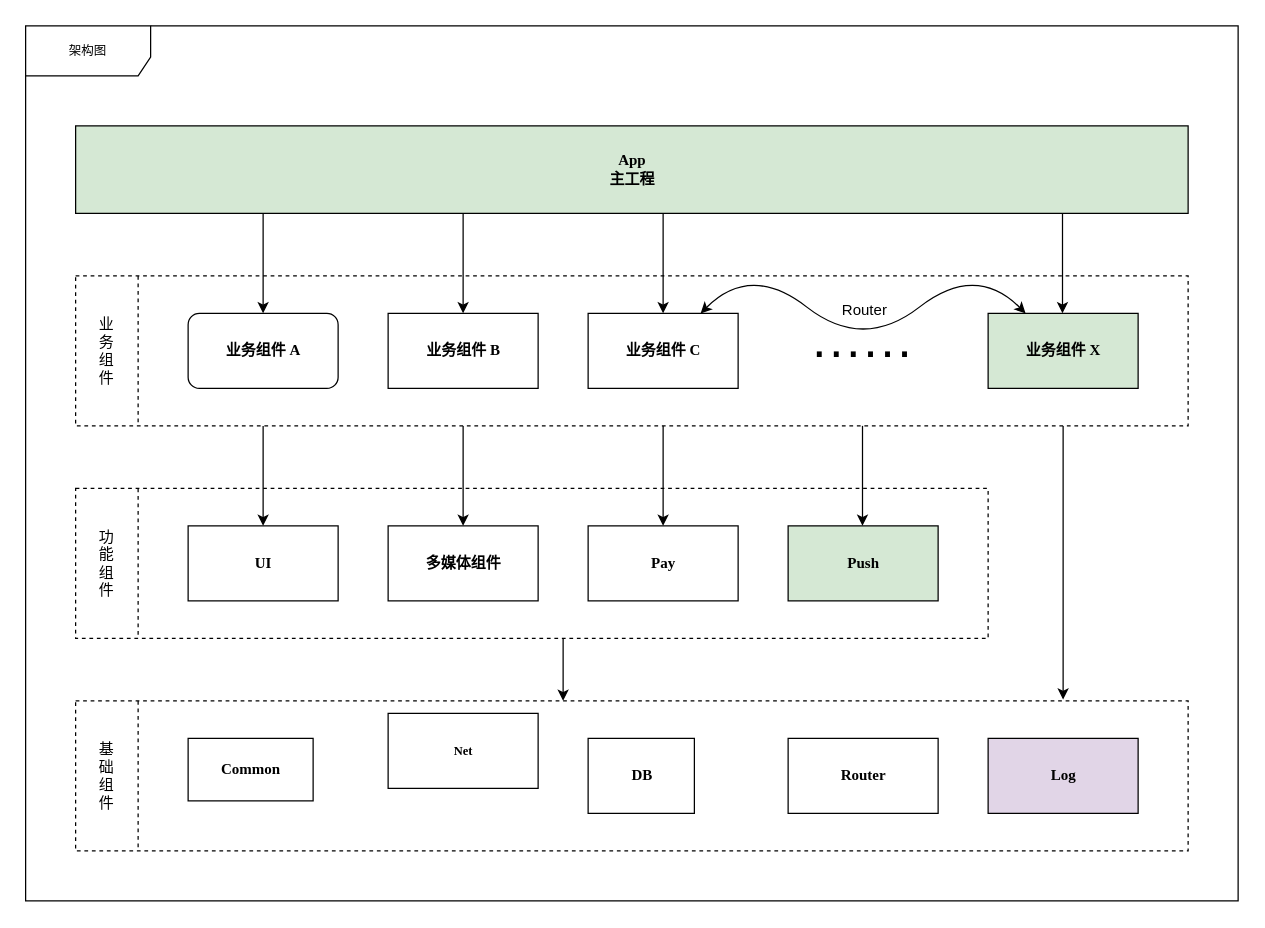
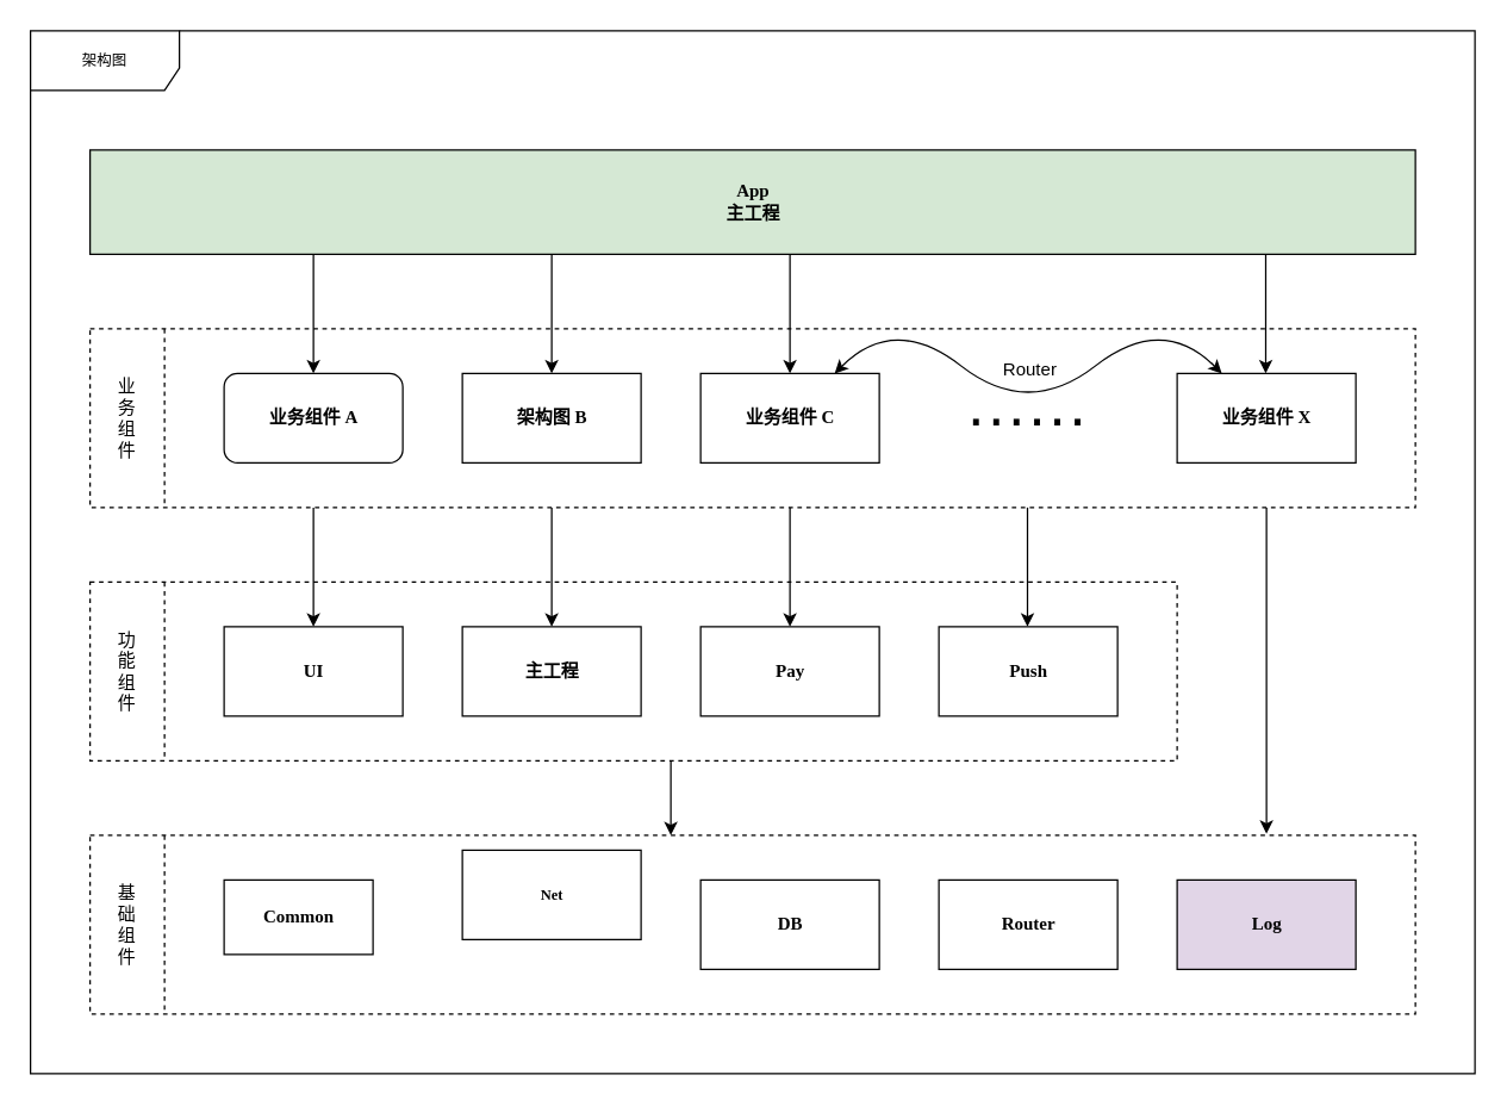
- <mxCell id="9" value="&lt;div style=&quot;text-align: center ; font-size: 12px&quot;&gt;&lt;b&gt;业务组件 B&lt;/b&gt;&lt;/div&gt;" style="html=1;rounded=0;shadow=0;comic=0;labelBackgroundColor=none;strokeColor=#000000;strokeWidth=1;fillColor=#ffffff;fontFamily=Verdana;fontSize=10;fontColor=#000000;align=center;" parent="1" vertex="1"><mxGeometry x="310" y="250" width="120" height="60" as="geometry" /></mxCell>
+ <mxCell id="9" value="&lt;div style=&quot;text-align: center ; font-size: 12px&quot;&gt;&lt;b&gt;架构图 B&lt;/b&gt;&lt;/div&gt;" style="html=1;rounded=0;shadow=0;comic=0;labelBackgroundColor=none;strokeColor=#000000;strokeWidth=1;fillColor=#ffffff;fontFamily=Verdana;fontSize=10;fontColor=#000000;align=center;" parent="1" vertex="1"><mxGeometry x="310" y="250" width="120" height="60" as="geometry" /></mxCell>
- <mxCell id="5" value="&lt;div style=&quot;text-align: center ; font-size: 12px&quot;&gt;&lt;b&gt;业务组件 X&lt;/b&gt;&lt;/div&gt;" style="html=1;rounded=0;shadow=0;comic=0;labelBackgroundColor=none;strokeColor=#000000;strokeWidth=1;fillColor=#d5e8d4;fontFamily=Verdana;fontSize=10;fontColor=#000000;align=center;" parent="1" vertex="1"><mxGeometry x="790" y="250" width="120" height="60" as="geometry" /></mxCell>
+ <mxCell id="5" value="&lt;div style=&quot;text-align: center ; font-size: 12px&quot;&gt;&lt;b&gt;业务组件 X&lt;/b&gt;&lt;/div&gt;" style="html=1;rounded=0;shadow=0;comic=0;labelBackgroundColor=none;strokeColor=#000000;strokeWidth=1;fillColor=#ffffff;fontFamily=Verdana;fontSize=10;fontColor=#000000;align=center;" parent="1" vertex="1"><mxGeometry x="790" y="250" width="120" height="60" as="geometry" /></mxCell>
- <mxCell id="15" value="&lt;div style=&quot;text-align: center ; font-size: 12px&quot;&gt;&lt;b&gt;多媒体组件&lt;/b&gt;&lt;/div&gt;" style="html=1;rounded=0;shadow=0;comic=0;labelBackgroundColor=none;strokeColor=#000000;strokeWidth=1;fillColor=#ffffff;fontFamily=Verdana;fontSize=10;fontColor=#000000;align=center;" parent="1" vertex="1"><mxGeometry x="310" y="420" width="120" height="60" as="geometry" /></mxCell>
+ <mxCell id="15" value="&lt;div style=&quot;text-align: center ; font-size: 12px&quot;&gt;&lt;b&gt;主工程&lt;/b&gt;&lt;/div&gt;" style="html=1;rounded=0;shadow=0;comic=0;labelBackgroundColor=none;strokeColor=#000000;strokeWidth=1;fillColor=#ffffff;fontFamily=Verdana;fontSize=10;fontColor=#000000;align=center;" parent="1" vertex="1"><mxGeometry x="310" y="420" width="120" height="60" as="geometry" /></mxCell>
- <mxCell id="26" value="&lt;div style=&quot;text-align: center ; font-size: 12px&quot;&gt;&lt;b&gt;Push&lt;/b&gt;&lt;/div&gt;" style="html=1;rounded=0;shadow=0;comic=0;labelBackgroundColor=none;strokeColor=#000000;strokeWidth=1;fillColor=#d5e8d4;fontFamily=Verdana;fontSize=10;fontColor=#000000;align=center;" parent="1" vertex="1"><mxGeometry x="630" y="420" width="120" height="60" as="geometry" /></mxCell>
+ <mxCell id="26" value="&lt;div style=&quot;text-align: center ; font-size: 12px&quot;&gt;&lt;b&gt;Push&lt;/b&gt;&lt;/div&gt;" style="html=1;rounded=0;shadow=0;comic=0;labelBackgroundColor=none;strokeColor=#000000;strokeWidth=1;fillColor=#ffffff;fontFamily=Verdana;fontSize=10;fontColor=#000000;align=center;" parent="1" vertex="1"><mxGeometry x="630" y="420" width="120" height="60" as="geometry" /></mxCell>
- <mxCell id="23" value="&lt;div style=&quot;text-align: center ; font-size: 12px&quot;&gt;&lt;b&gt;DB&lt;/b&gt;&lt;/div&gt;" style="html=1;rounded=0;shadow=0;comic=0;labelBackgroundColor=none;strokeColor=#000000;strokeWidth=1;fillColor=#ffffff;fontFamily=Verdana;fontSize=10;fontColor=#000000;align=center;" parent="1" vertex="1"><mxGeometry x="470" y="590" width="85" height="60" as="geometry" /></mxCell>
+ <mxCell id="23" value="&lt;div style=&quot;text-align: center ; font-size: 12px&quot;&gt;&lt;b&gt;DB&lt;/b&gt;&lt;/div&gt;" style="html=1;rounded=0;shadow=0;comic=0;labelBackgroundColor=none;strokeColor=#000000;strokeWidth=1;fillColor=#ffffff;fontFamily=Verdana;fontSize=10;fontColor=#000000;align=center;" parent="1" vertex="1"><mxGeometry x="470" y="590" width="120" height="60" as="geometry" /></mxCell>
